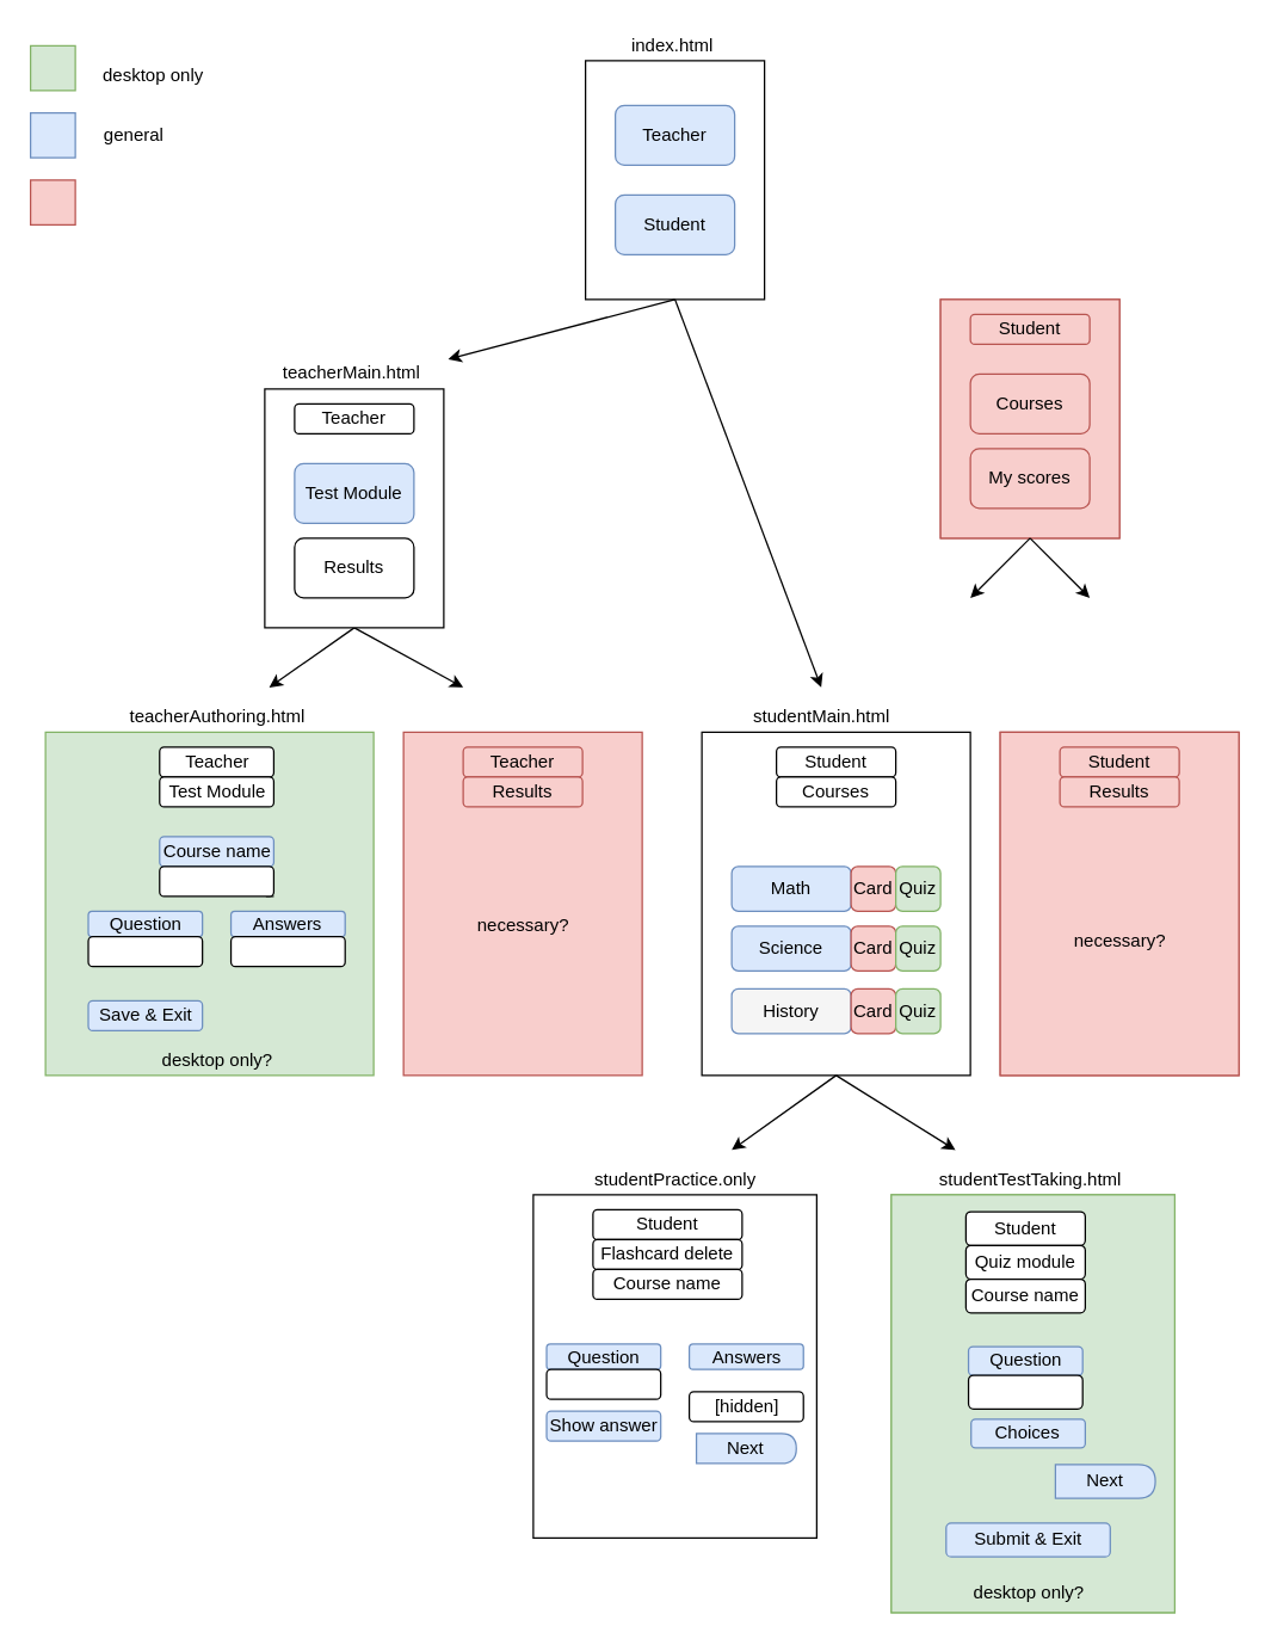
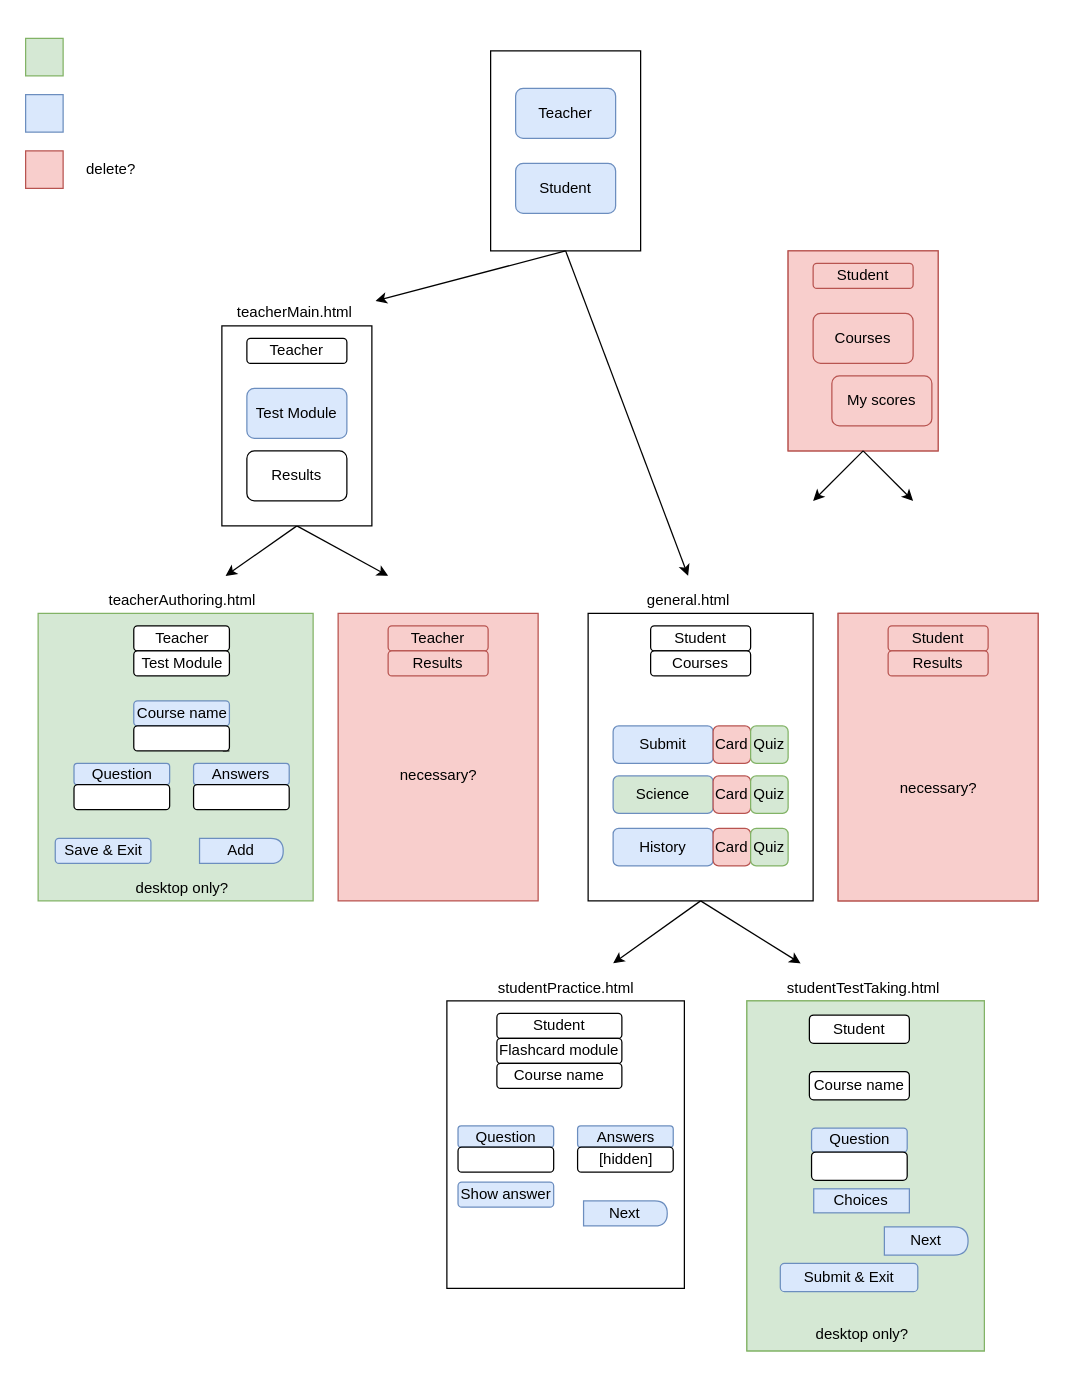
- <mxCell id="90" value="index.html" style="text;html=1;align=center;verticalAlign=middle;resizable=0;points=[];autosize=1;" vertex="1" parent="1"><mxGeometry x="415" y="20" width="70" height="20" as="geometry" /></mxCell>
- <mxCell id="86" value="desktop only" style="text;html=1;align=center;verticalAlign=middle;resizable=0;points=[];autosize=1;" vertex="1" parent="1"><mxGeometry x="62" y="40" width="80" height="20" as="geometry" /></mxCell>
- <mxCell id="88" value="general" style="text;html=1;align=center;verticalAlign=middle;resizable=0;points=[];autosize=1;" vertex="1" parent="1"><mxGeometry x="59" y="80" width="60" height="20" as="geometry" /></mxCell>
+ <mxCell id="87" value="delete?" style="text;html=1;align=center;verticalAlign=middle;resizable=0;points=[];autosize=1;" vertex="1" parent="1"><mxGeometry x="63" y="125" width="50" height="20" as="geometry" /></mxCell>
- <mxCell id="32" value="My scores" style="rounded=1;whiteSpace=wrap;html=1;fillColor=#f8cecc;strokeColor=#b85450;" parent="28" vertex="1"><mxGeometry x="20" y="100" width="80" height="40" as="geometry" /></mxCell>
+ <mxCell id="32" value="My scores" style="rounded=1;whiteSpace=wrap;html=1;fillColor=#f8cecc;strokeColor=#b85450;" parent="28" vertex="1"><mxGeometry x="35" y="100" width="80" height="40" as="geometry" /></mxCell>
- <mxCell id="82" value="studentMain.html" style="text;html=1;resizable=0;autosize=1;align=center;verticalAlign=middle;points=[];fillColor=none;strokeColor=none;rounded=0;" parent="1" vertex="1"><mxGeometry x="495" y="470" width="110" height="20" as="geometry" /></mxCell>
+ <mxCell id="82" value="general.html" style="text;html=1;resizable=0;autosize=1;align=center;verticalAlign=middle;points=[];fillColor=none;strokeColor=none;rounded=0;" parent="1" vertex="1"><mxGeometry x="495" y="470" width="110" height="20" as="geometry" /></mxCell>
- <mxCell id="41" value="Math" style="rounded=1;whiteSpace=wrap;html=1;fillColor=#dae8fc;strokeColor=#6c8ebf;" parent="1" vertex="1"><mxGeometry x="490" y="580" width="80" height="30" as="geometry" /></mxCell>
+ <mxCell id="41" value="Submit" style="rounded=1;whiteSpace=wrap;html=1;fillColor=#dae8fc;strokeColor=#6c8ebf;" parent="1" vertex="1"><mxGeometry x="490" y="580" width="80" height="30" as="geometry" /></mxCell>
- <mxCell id="42" value="Science" style="rounded=1;whiteSpace=wrap;html=1;fillColor=#dae8fc;strokeColor=#6c8ebf;" parent="1" vertex="1"><mxGeometry x="490" y="620" width="80" height="30" as="geometry" /></mxCell>
+ <mxCell id="42" value="Science" style="rounded=1;whiteSpace=wrap;html=1;fillColor=#d5e8d4;strokeColor=#6c8ebf;" parent="1" vertex="1"><mxGeometry x="490" y="620" width="80" height="30" as="geometry" /></mxCell>
- <mxCell id="43" value="History" style="rounded=1;whiteSpace=wrap;html=1;fillColor=#f5f5f5;strokeColor=#6c8ebf;" parent="1" vertex="1"><mxGeometry x="490" y="662" width="80" height="30" as="geometry" /></mxCell>
+ <mxCell id="43" value="History" style="rounded=1;whiteSpace=wrap;html=1;fillColor=#dae8fc;strokeColor=#6c8ebf;" parent="1" vertex="1"><mxGeometry x="490" y="662" width="80" height="30" as="geometry" /></mxCell>
- <mxCell id="21" value="Save &amp;amp; Exit" style="rounded=1;whiteSpace=wrap;html=1;fillColor=#dae8fc;strokeColor=#6c8ebf;" parent="9" vertex="1"><mxGeometry x="28.696" y="180" width="76.522" height="20" as="geometry" /></mxCell>
+ <mxCell id="21" value="Save &amp;amp; Exit" style="rounded=1;whiteSpace=wrap;html=1;fillColor=#dae8fc;strokeColor=#6c8ebf;" parent="9" vertex="1"><mxGeometry x="13.696" y="180" width="76.522" height="20" as="geometry" /></mxCell>
+ <mxCell id="20" value="Add" style="shape=delay;whiteSpace=wrap;html=1;fontSize=12;fillColor=#dae8fc;strokeColor=#6c8ebf;" parent="9" vertex="1"><mxGeometry x="129.13" y="180" width="66.957" height="20" as="geometry" /></mxCell>
- <mxCell id="92" value="studentPractice.only" style="text;html=1;align=center;verticalAlign=middle;resizable=0;points=[];autosize=1;" vertex="1" parent="1"><mxGeometry x="392" y="780" width="120" height="20" as="geometry" /></mxCell>
+ <mxCell id="92" value="studentPractice.html" style="text;html=1;align=center;verticalAlign=middle;resizable=0;points=[];autosize=1;" vertex="1" parent="1"><mxGeometry x="392" y="780" width="120" height="20" as="geometry" /></mxCell>
- <mxCell id="55" value="Flashcard delete" style="rounded=1;whiteSpace=wrap;html=1;" parent="52" vertex="1"><mxGeometry x="40" y="30" width="100" height="20" as="geometry" /></mxCell>
+ <mxCell id="55" value="Flashcard module" style="rounded=1;whiteSpace=wrap;html=1;" parent="52" vertex="1"><mxGeometry x="40" y="30" width="100" height="20" as="geometry" /></mxCell>
- <mxCell id="66" value="Quiz module" style="rounded=1;whiteSpace=wrap;html=1;" parent="63" vertex="1"><mxGeometry x="50" y="33.913" width="80" height="22.609" as="geometry" /></mxCell>
- <mxCell id="59" value="[hidden]" style="rounded=1;whiteSpace=wrap;html=1;" parent="52" vertex="1"><mxGeometry x="104.568" y="132" width="76.522" height="20" as="geometry" /></mxCell>
+ <mxCell id="59" value="[hidden]" style="rounded=1;whiteSpace=wrap;html=1;" parent="52" vertex="1"><mxGeometry x="104.568" y="117" width="76.522" height="20" as="geometry" /></mxCell>
- <mxCell id="72" value="Choices" style="rounded=1;whiteSpace=wrap;html=1;fillColor=#dae8fc;strokeColor=#6c8ebf;" parent="63" vertex="1"><mxGeometry x="53.478" y="150.348" width="76.522" height="19.217" as="geometry" /></mxCell>
+ <mxCell id="72" value="Choices" style="whiteSpace=wrap;html=1;fillColor=#dae8fc;strokeColor=#6c8ebf;rounded=0;" parent="63" vertex="1"><mxGeometry x="53.478" y="150.348" width="76.522" height="19.217" as="geometry" /></mxCell>
- <mxCell id="70" value="Submit &amp;amp; Exit" style="rounded=1;whiteSpace=wrap;html=1;fillColor=#dae8fc;strokeColor=#6c8ebf;" parent="63" vertex="1"><mxGeometry x="36.74" y="219.997" width="110" height="22.609" as="geometry" /></mxCell>
+ <mxCell id="70" value="Submit &amp;amp; Exit" style="rounded=1;whiteSpace=wrap;html=1;fillColor=#dae8fc;strokeColor=#6c8ebf;" parent="63" vertex="1"><mxGeometry x="26.74" y="209.997" width="110" height="22.609" as="geometry" /></mxCell>
